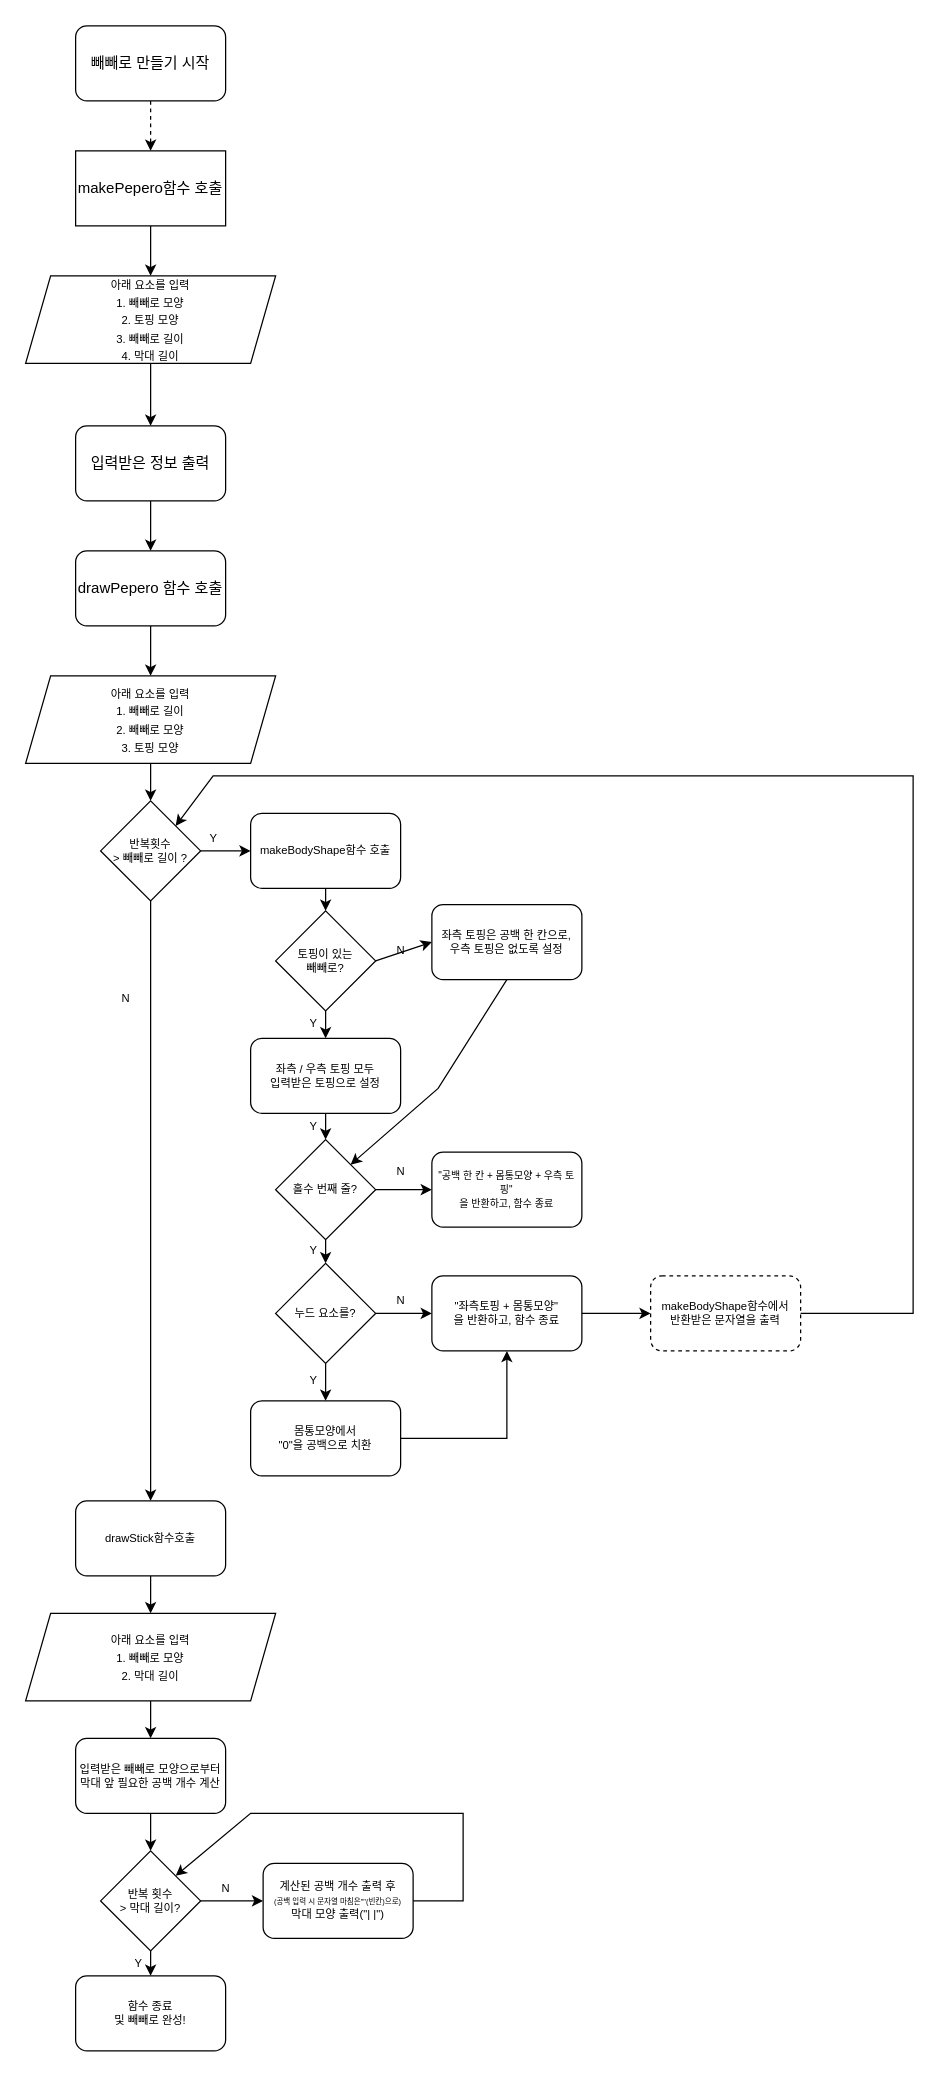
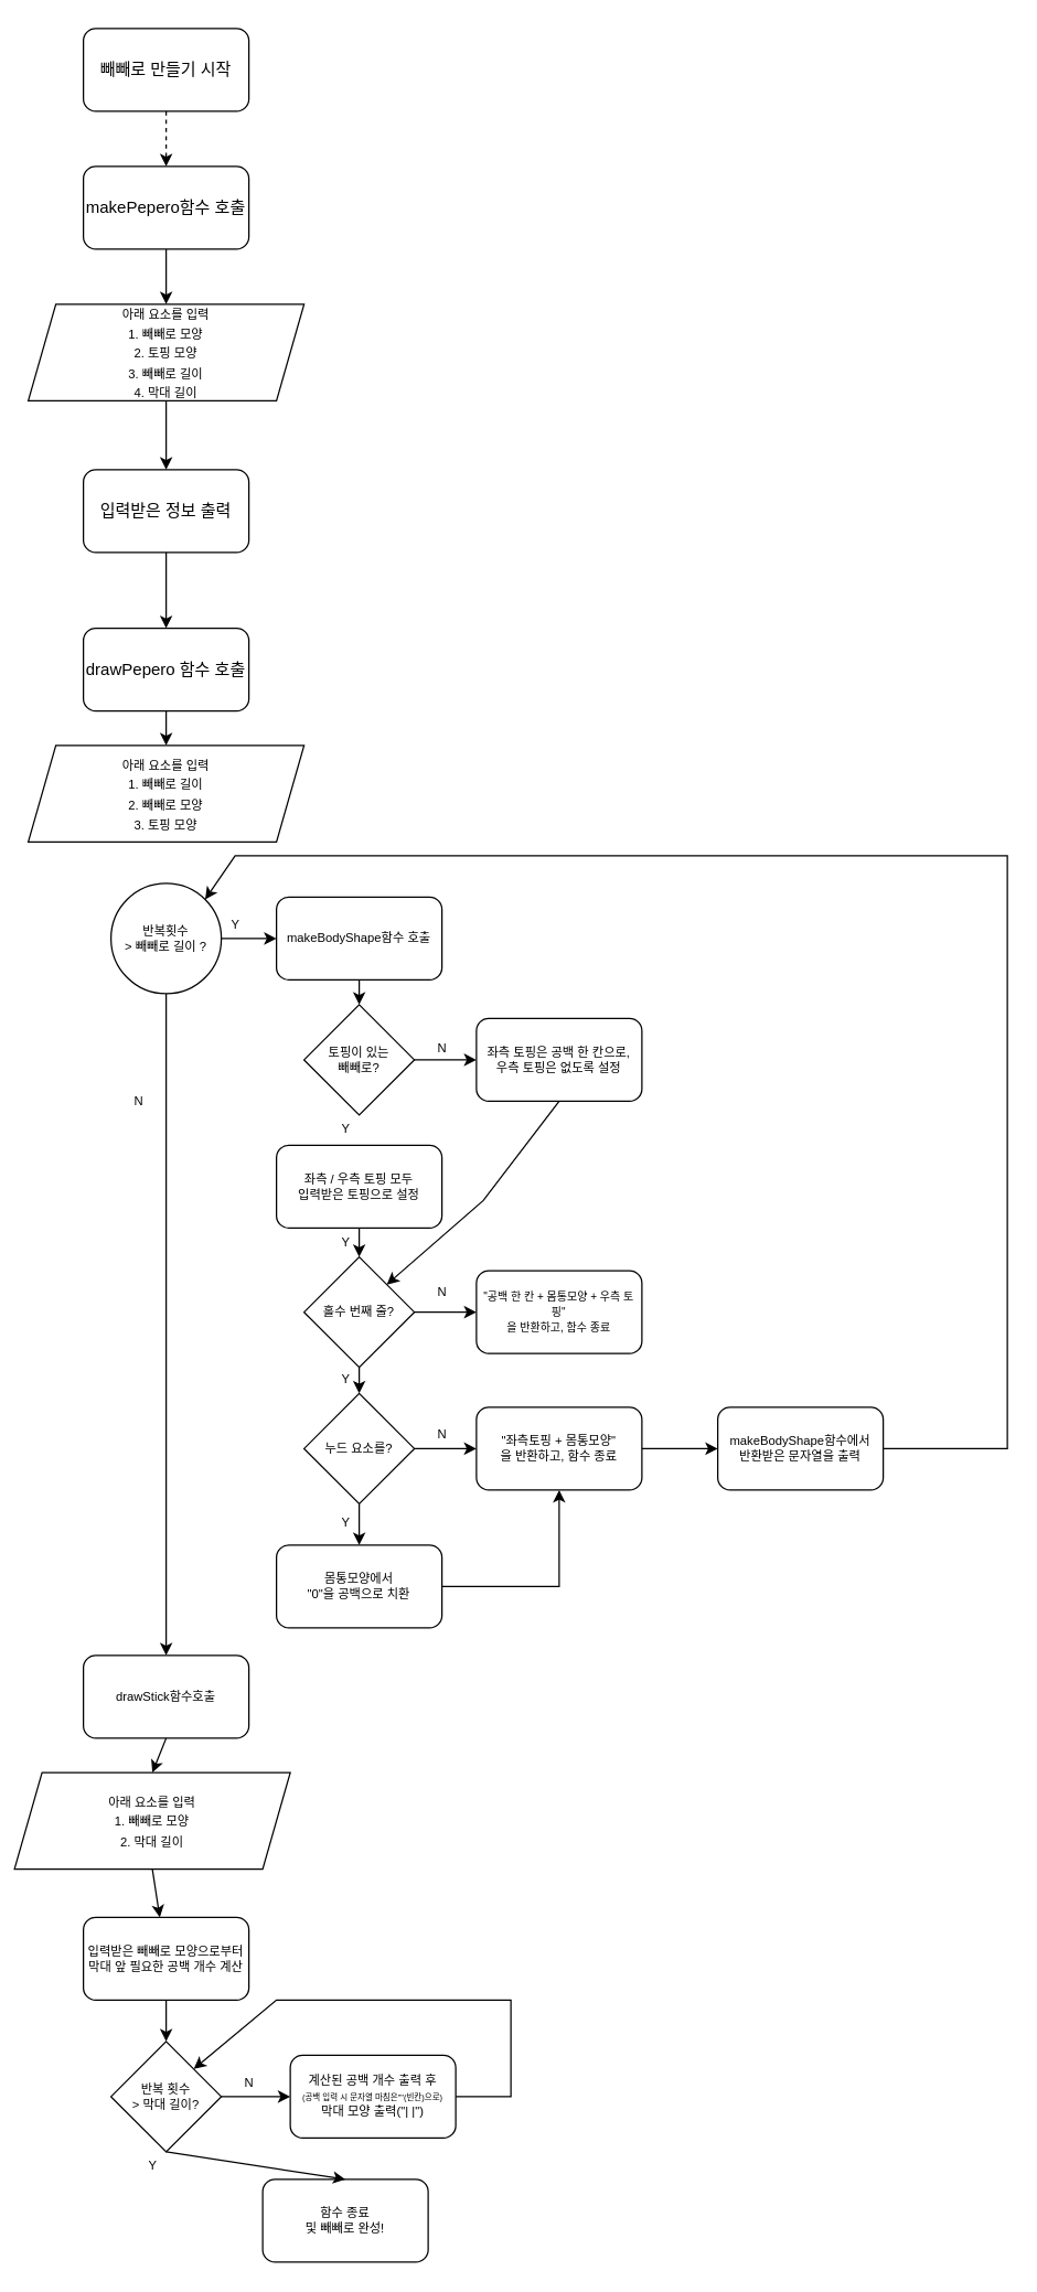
- <mxCell id="3" value="makePepero함수 호출" style="whiteSpace=wrap;html=1;rounded=0;" vertex="1" parent="1"><mxGeometry x="60" y="120" width="120" height="60" as="geometry" /></mxCell>
+ <mxCell id="3" value="makePepero함수 호출" style="rounded=1;whiteSpace=wrap;html=1;" vertex="1" parent="1"><mxGeometry x="60" y="120" width="120" height="60" as="geometry" /></mxCell>
- <mxCell id="6" value="drawPepero 함수 호출" style="rounded=1;whiteSpace=wrap;html=1;" vertex="1" parent="1"><mxGeometry x="60" y="440" width="120" height="60" as="geometry" /></mxCell>
+ <mxCell id="6" value="drawPepero 함수 호출" style="rounded=1;whiteSpace=wrap;html=1;" vertex="1" parent="1"><mxGeometry x="60" y="455" width="120" height="60" as="geometry" /></mxCell>
- <mxCell id="14" value="" style="endArrow=classic;html=1;rounded=0;fontSize=9;entryX=0.5;entryY=0;entryDx=0;entryDy=0;exitX=0.5;exitY=1;exitDx=0;exitDy=0;" edge="1" parent="1" source="7" target="8"><mxGeometry width="50" height="50" relative="1" as="geometry"><mxPoint x="200" y="660" as="sourcePoint" /><mxPoint x="200" y="660" as="targetPoint" /></mxGeometry></mxCell>
- <mxCell id="8" value="반복횟수&lt;br&gt;&amp;gt; 빼빼로 길이 ?" style="rhombus;whiteSpace=wrap;html=1;fontSize=9;" vertex="1" parent="1"><mxGeometry x="80" y="640" width="80" height="80" as="geometry" /></mxCell>
+ <mxCell id="8" value="반복횟수&lt;br&gt;&amp;gt; 빼빼로 길이 ?" style="ellipse;whiteSpace=wrap;html=1;fontSize=9;" vertex="1" parent="1"><mxGeometry x="80" y="640" width="80" height="80" as="geometry" /></mxCell>
- <mxCell id="22" value="좌측 토핑은 공백 한 칸으로,&lt;br&gt;우측 토핑은 없도록 설정" style="rounded=1;whiteSpace=wrap;html=1;fontSize=9;" vertex="1" parent="1"><mxGeometry x="345" y="723" width="120" height="60" as="geometry" /></mxCell>
+ <mxCell id="22" value="좌측 토핑은 공백 한 칸으로,&lt;br&gt;우측 토핑은 없도록 설정" style="rounded=1;whiteSpace=wrap;html=1;fontSize=9;" vertex="1" parent="1"><mxGeometry x="345" y="738" width="120" height="60" as="geometry" /></mxCell>
- <mxCell id="24" value="" style="endArrow=classic;html=1;rounded=0;fontSize=9;exitX=0.5;exitY=1;exitDx=0;exitDy=0;" edge="1" parent="1" source="17" target="23"><mxGeometry width="50" height="50" relative="1" as="geometry"><mxPoint x="310" y="778" as="sourcePoint" /><mxPoint x="360" y="778" as="targetPoint" /></mxGeometry></mxCell>
- <mxCell id="45" value="makeBodyShape함수에서&lt;br&gt;반환받은 문자열을 출력" style="rounded=1;whiteSpace=wrap;html=1;fontSize=9;dashed=1;" vertex="1" parent="1"><mxGeometry x="520" y="1020" width="120" height="60" as="geometry" /></mxCell>
+ <mxCell id="45" value="makeBodyShape함수에서&lt;br&gt;반환받은 문자열을 출력" style="rounded=1;whiteSpace=wrap;html=1;fontSize=9;" vertex="1" parent="1"><mxGeometry x="520" y="1020" width="120" height="60" as="geometry" /></mxCell>
- <mxCell id="48" value="&lt;font style=&quot;font-size: 9px&quot;&gt;아래 요소를 입력&lt;br&gt;1. 빼빼로 모양&lt;br&gt;2. 막대 길이&lt;br&gt;&lt;/font&gt;" style="shape=parallelogram;perimeter=parallelogramPerimeter;whiteSpace=wrap;html=1;fixedSize=1;" vertex="1" parent="1"><mxGeometry x="20" y="1290" width="200" height="70" as="geometry" /></mxCell>
+ <mxCell id="48" value="&lt;font style=&quot;font-size: 9px&quot;&gt;아래 요소를 입력&lt;br&gt;1. 빼빼로 모양&lt;br&gt;2. 막대 길이&lt;br&gt;&lt;/font&gt;" style="shape=parallelogram;perimeter=parallelogramPerimeter;whiteSpace=wrap;html=1;fixedSize=1;" vertex="1" parent="1"><mxGeometry x="10" y="1285" width="200" height="70" as="geometry" /></mxCell>
- <mxCell id="59" value="함수 종료&lt;br&gt;및 빼빼로 완성!" style="rounded=1;whiteSpace=wrap;html=1;fontSize=9;" vertex="1" parent="1"><mxGeometry x="60" y="1580" width="120" height="60" as="geometry" /></mxCell>
+ <mxCell id="59" value="함수 종료&lt;br&gt;및 빼빼로 완성!" style="rounded=1;whiteSpace=wrap;html=1;fontSize=9;" vertex="1" parent="1"><mxGeometry x="190" y="1580" width="120" height="60" as="geometry" /></mxCell>
